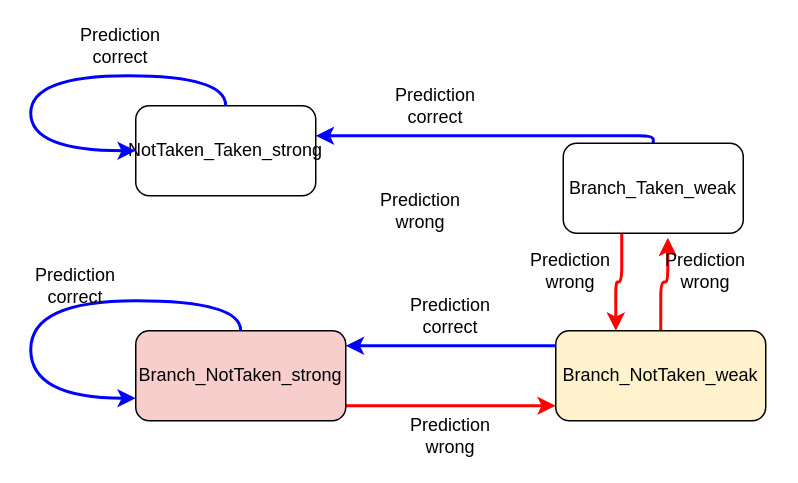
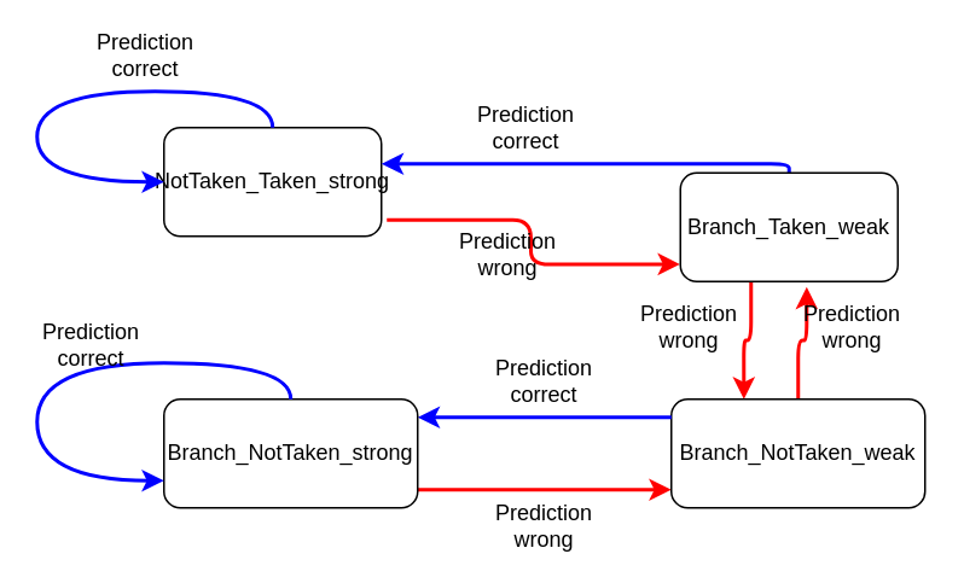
+ <mxCell id="2" style="edgeStyle=orthogonalEdgeStyle;rounded=1;orthogonalLoop=1;jettySize=auto;html=1;entryX=-0.002;entryY=0.841;entryDx=0;entryDy=0;startArrow=none;startFill=0;endArrow=classic;endFill=1;targetPerimeterSpacing=0;strokeColor=#FF0000;strokeWidth=2;entryPerimeter=0;exitX=1.025;exitY=0.85;exitDx=0;exitDy=0;exitPerimeter=0;" parent="1" source="3" target="6" edge="1"><mxGeometry relative="1" as="geometry"><Array as="points" /></mxGeometry></mxCell>
- <mxCell id="11" value="Branch_NotTaken_strong" style="rounded=1;whiteSpace=wrap;html=1;fillColor=#f8cecc;" parent="1" vertex="1"><mxGeometry x="90" y="220" width="140" height="60" as="geometry" /></mxCell>
+ <mxCell id="11" value="Branch_NotTaken_strong" style="rounded=1;whiteSpace=wrap;html=1;" parent="1" vertex="1"><mxGeometry x="90" y="220" width="140" height="60" as="geometry" /></mxCell>
- <mxCell id="9" value="Branch_NotTaken_weak" style="rounded=1;whiteSpace=wrap;html=1;fillColor=#fff2cc;" parent="1" vertex="1"><mxGeometry x="370" y="220" width="140" height="60" as="geometry" /></mxCell>
+ <mxCell id="9" value="Branch_NotTaken_weak" style="rounded=1;whiteSpace=wrap;html=1;" parent="1" vertex="1"><mxGeometry x="370" y="220" width="140" height="60" as="geometry" /></mxCell>
